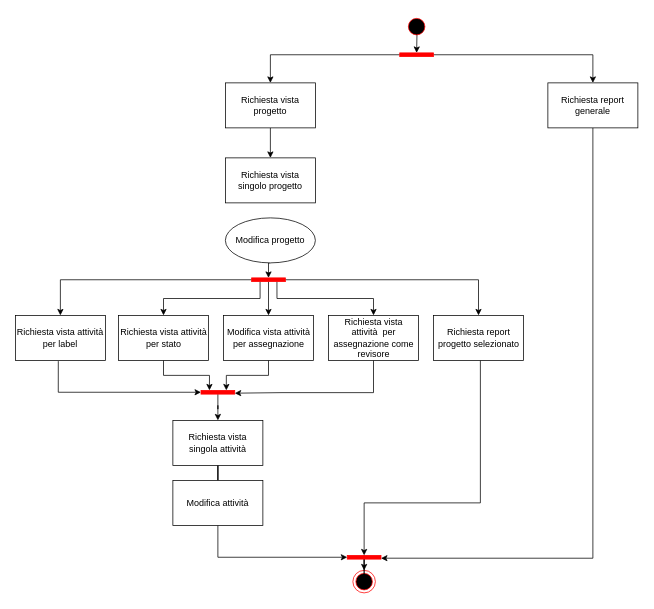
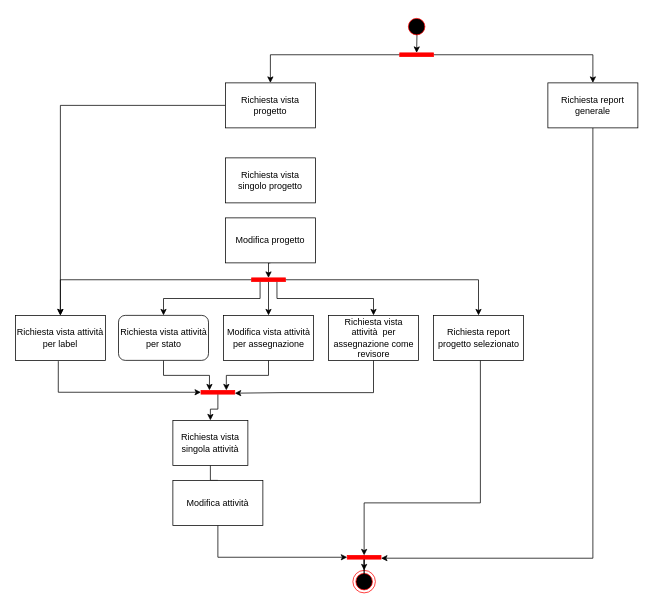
- <mxCell id="7" style="edgeStyle=orthogonalEdgeStyle;rounded=0;orthogonalLoop=1;jettySize=auto;html=1;" edge="1" parent="1" source="8" target="11"><mxGeometry relative="1" as="geometry" /></mxCell>
+ <mxCell id="7" style="edgeStyle=orthogonalEdgeStyle;rounded=0;orthogonalLoop=1;jettySize=auto;html=1;" edge="1" parent="1" source="8" target="22"><mxGeometry relative="1" as="geometry" /></mxCell>
- <mxCell id="36" value="Modifica progetto" style="ellipse;whiteSpace=wrap;html=1;" vertex="1" parent="1"><mxGeometry x="300" y="290" width="120" height="60" as="geometry" /></mxCell>
+ <mxCell id="36" value="Modifica progetto" style="rounded=0;whiteSpace=wrap;html=1;" vertex="1" parent="1"><mxGeometry x="300" y="290" width="120" height="60" as="geometry" /></mxCell>
- <mxCell id="24" value="Richiesta vista attività per stato" style="rounded=0;whiteSpace=wrap;html=1;" vertex="1" parent="1"><mxGeometry x="157.5" y="420" width="120" height="60" as="geometry" /></mxCell>
+ <mxCell id="24" value="Richiesta vista attività per stato" style="whiteSpace=wrap;html=1;rounded=1;" vertex="1" parent="1"><mxGeometry x="157.5" y="420" width="120" height="60" as="geometry" /></mxCell>
- <mxCell id="32" value="Richiesta vista singola attività" style="rounded=0;whiteSpace=wrap;html=1;" vertex="1" parent="1"><mxGeometry x="230" y="560" width="120" height="60" as="geometry" /></mxCell>
+ <mxCell id="32" value="Richiesta vista singola attività" style="rounded=0;whiteSpace=wrap;html=1;" vertex="1" parent="1"><mxGeometry x="230" y="560" width="100" height="60" as="geometry" /></mxCell>
